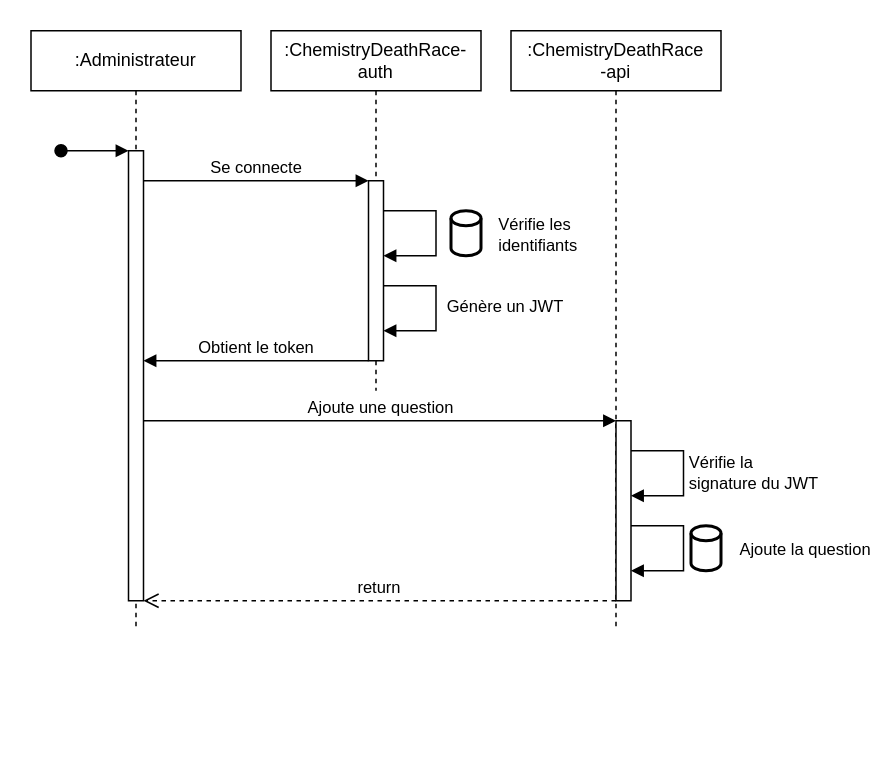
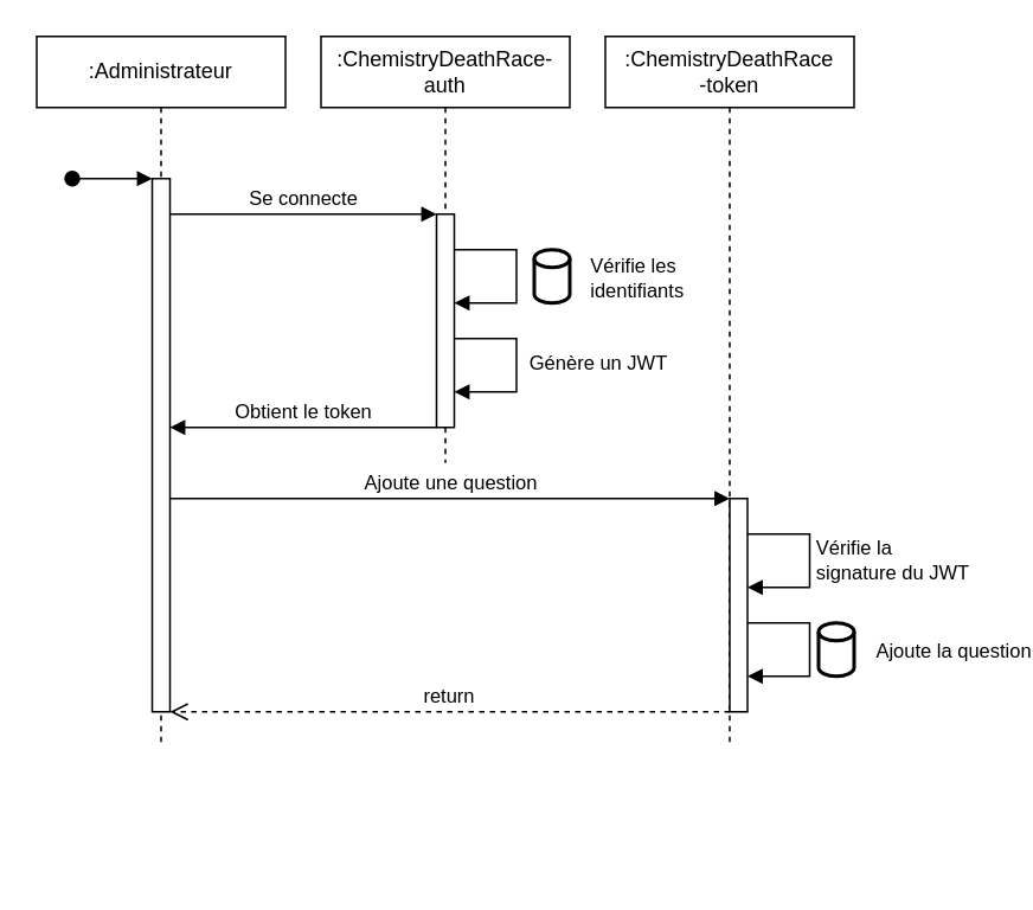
- <mxCell id="4" value=":ChemistryDeathRace&lt;br&gt;-api" style="shape=umlLifeline;perimeter=lifelinePerimeter;whiteSpace=wrap;html=1;container=0;dropTarget=0;collapsible=0;recursiveResize=0;outlineConnect=0;portConstraint=eastwest;newEdgeStyle={&quot;edgeStyle&quot;:&quot;elbowEdgeStyle&quot;,&quot;elbow&quot;:&quot;vertical&quot;,&quot;curved&quot;:0,&quot;rounded&quot;:0};" parent="1" vertex="1"><mxGeometry x="340" y="20" width="140" height="400" as="geometry" /></mxCell>
+ <mxCell id="4" value=":ChemistryDeathRace&lt;br&gt;-token" style="shape=umlLifeline;perimeter=lifelinePerimeter;whiteSpace=wrap;html=1;container=0;dropTarget=0;collapsible=0;recursiveResize=0;outlineConnect=0;portConstraint=eastwest;newEdgeStyle={&quot;edgeStyle&quot;:&quot;elbowEdgeStyle&quot;,&quot;elbow&quot;:&quot;vertical&quot;,&quot;curved&quot;:0,&quot;rounded&quot;:0};" parent="1" vertex="1"><mxGeometry x="340" y="20" width="140" height="400" as="geometry" /></mxCell>
